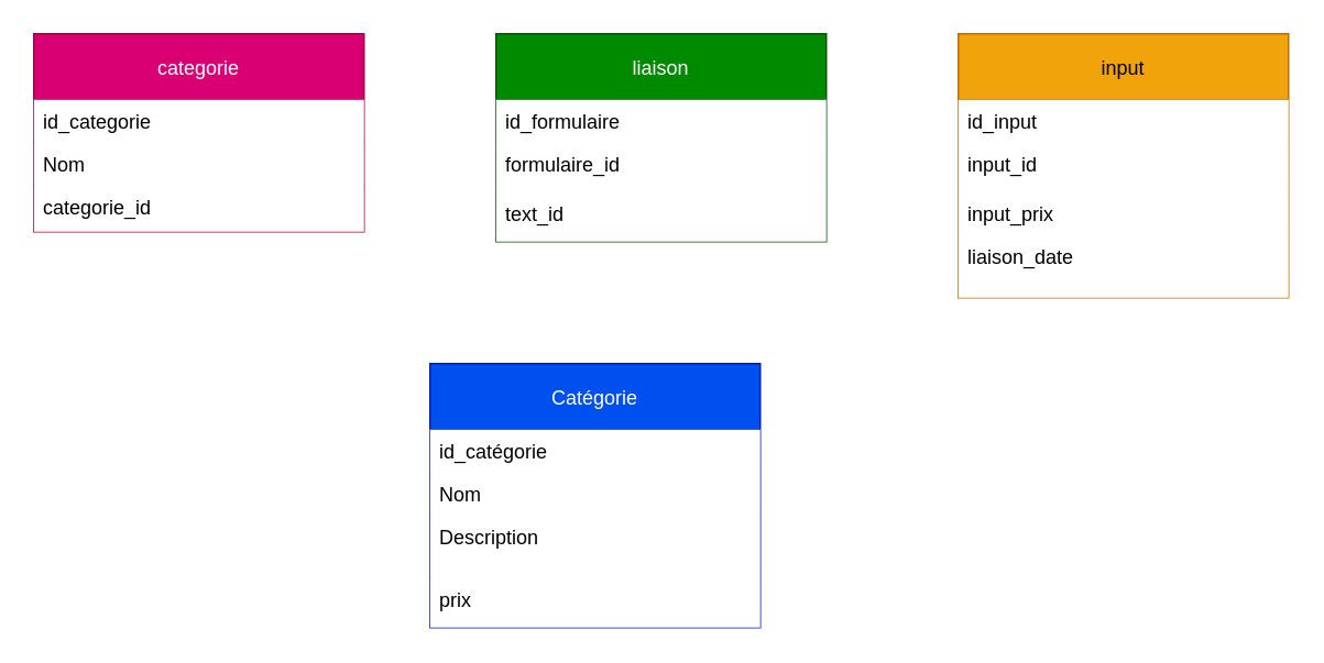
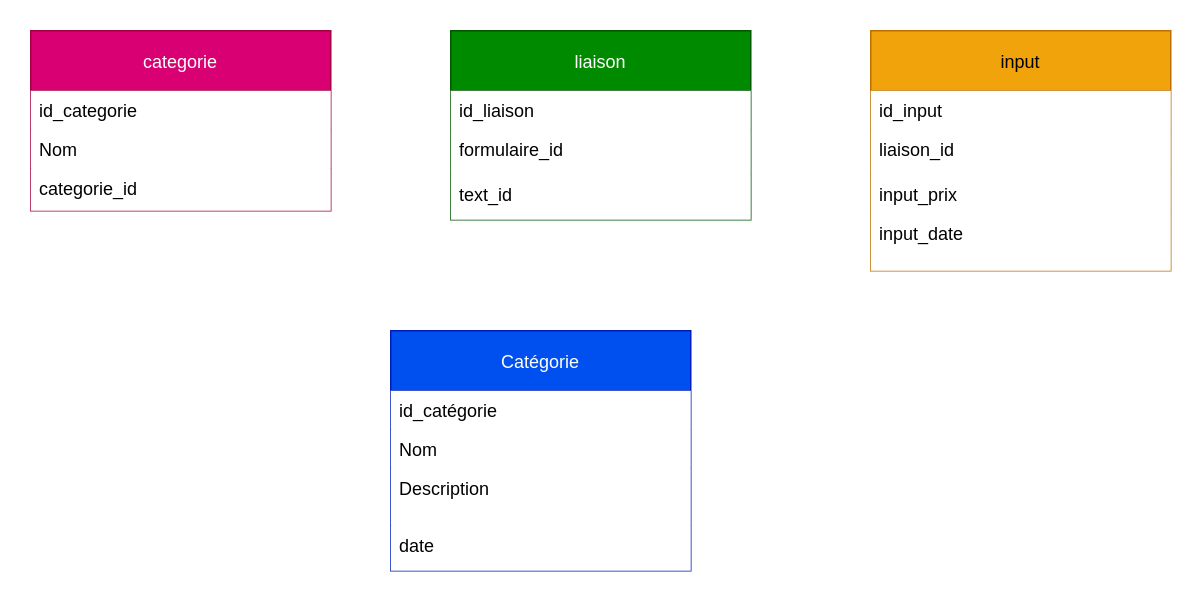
- <mxCell id="8" value="id_formulaire" style="text;strokeColor=none;fillColor=default;align=left;verticalAlign=top;spacingLeft=4;spacingRight=4;overflow=hidden;rotatable=0;points=[[0,0.5],[1,0.5]];portConstraint=eastwest;" vertex="1" parent="7"><mxGeometry y="40" width="200" height="26" as="geometry" /></mxCell>
+ <mxCell id="8" value="id_liaison" style="text;strokeColor=none;fillColor=default;align=left;verticalAlign=top;spacingLeft=4;spacingRight=4;overflow=hidden;rotatable=0;points=[[0,0.5],[1,0.5]];portConstraint=eastwest;" vertex="1" parent="7"><mxGeometry y="40" width="200" height="26" as="geometry" /></mxCell>
- <mxCell id="17" value="input_id" style="text;strokeColor=none;fillColor=default;align=left;verticalAlign=top;spacingLeft=4;spacingRight=4;overflow=hidden;rotatable=0;points=[[0,0.5],[1,0.5]];portConstraint=eastwest;" vertex="1" parent="15"><mxGeometry y="66" width="200" height="30" as="geometry" /></mxCell>
+ <mxCell id="17" value="liaison_id" style="text;strokeColor=none;fillColor=default;align=left;verticalAlign=top;spacingLeft=4;spacingRight=4;overflow=hidden;rotatable=0;points=[[0,0.5],[1,0.5]];portConstraint=eastwest;" vertex="1" parent="15"><mxGeometry y="66" width="200" height="30" as="geometry" /></mxCell>
- <mxCell id="19" value="liaison_date" style="text;strokeColor=none;fillColor=default;align=left;verticalAlign=top;spacingLeft=4;spacingRight=4;overflow=hidden;rotatable=0;points=[[0,0.5],[1,0.5]];portConstraint=eastwest;" vertex="1" parent="15"><mxGeometry y="122" width="200" height="38" as="geometry" /></mxCell>
+ <mxCell id="19" value="input_date" style="text;strokeColor=none;fillColor=default;align=left;verticalAlign=top;spacingLeft=4;spacingRight=4;overflow=hidden;rotatable=0;points=[[0,0.5],[1,0.5]];portConstraint=eastwest;" vertex="1" parent="15"><mxGeometry y="122" width="200" height="38" as="geometry" /></mxCell>
- <mxCell id="6" value="prix" style="text;strokeColor=none;fillColor=default;align=left;verticalAlign=top;spacingLeft=4;spacingRight=4;overflow=hidden;rotatable=0;points=[[0,0.5],[1,0.5]];portConstraint=eastwest;" vertex="1" parent="2"><mxGeometry y="130" width="200" height="30" as="geometry" /></mxCell>
+ <mxCell id="6" value="date" style="text;strokeColor=none;fillColor=default;align=left;verticalAlign=top;spacingLeft=4;spacingRight=4;overflow=hidden;rotatable=0;points=[[0,0.5],[1,0.5]];portConstraint=eastwest;" vertex="1" parent="2"><mxGeometry y="130" width="200" height="30" as="geometry" /></mxCell>
